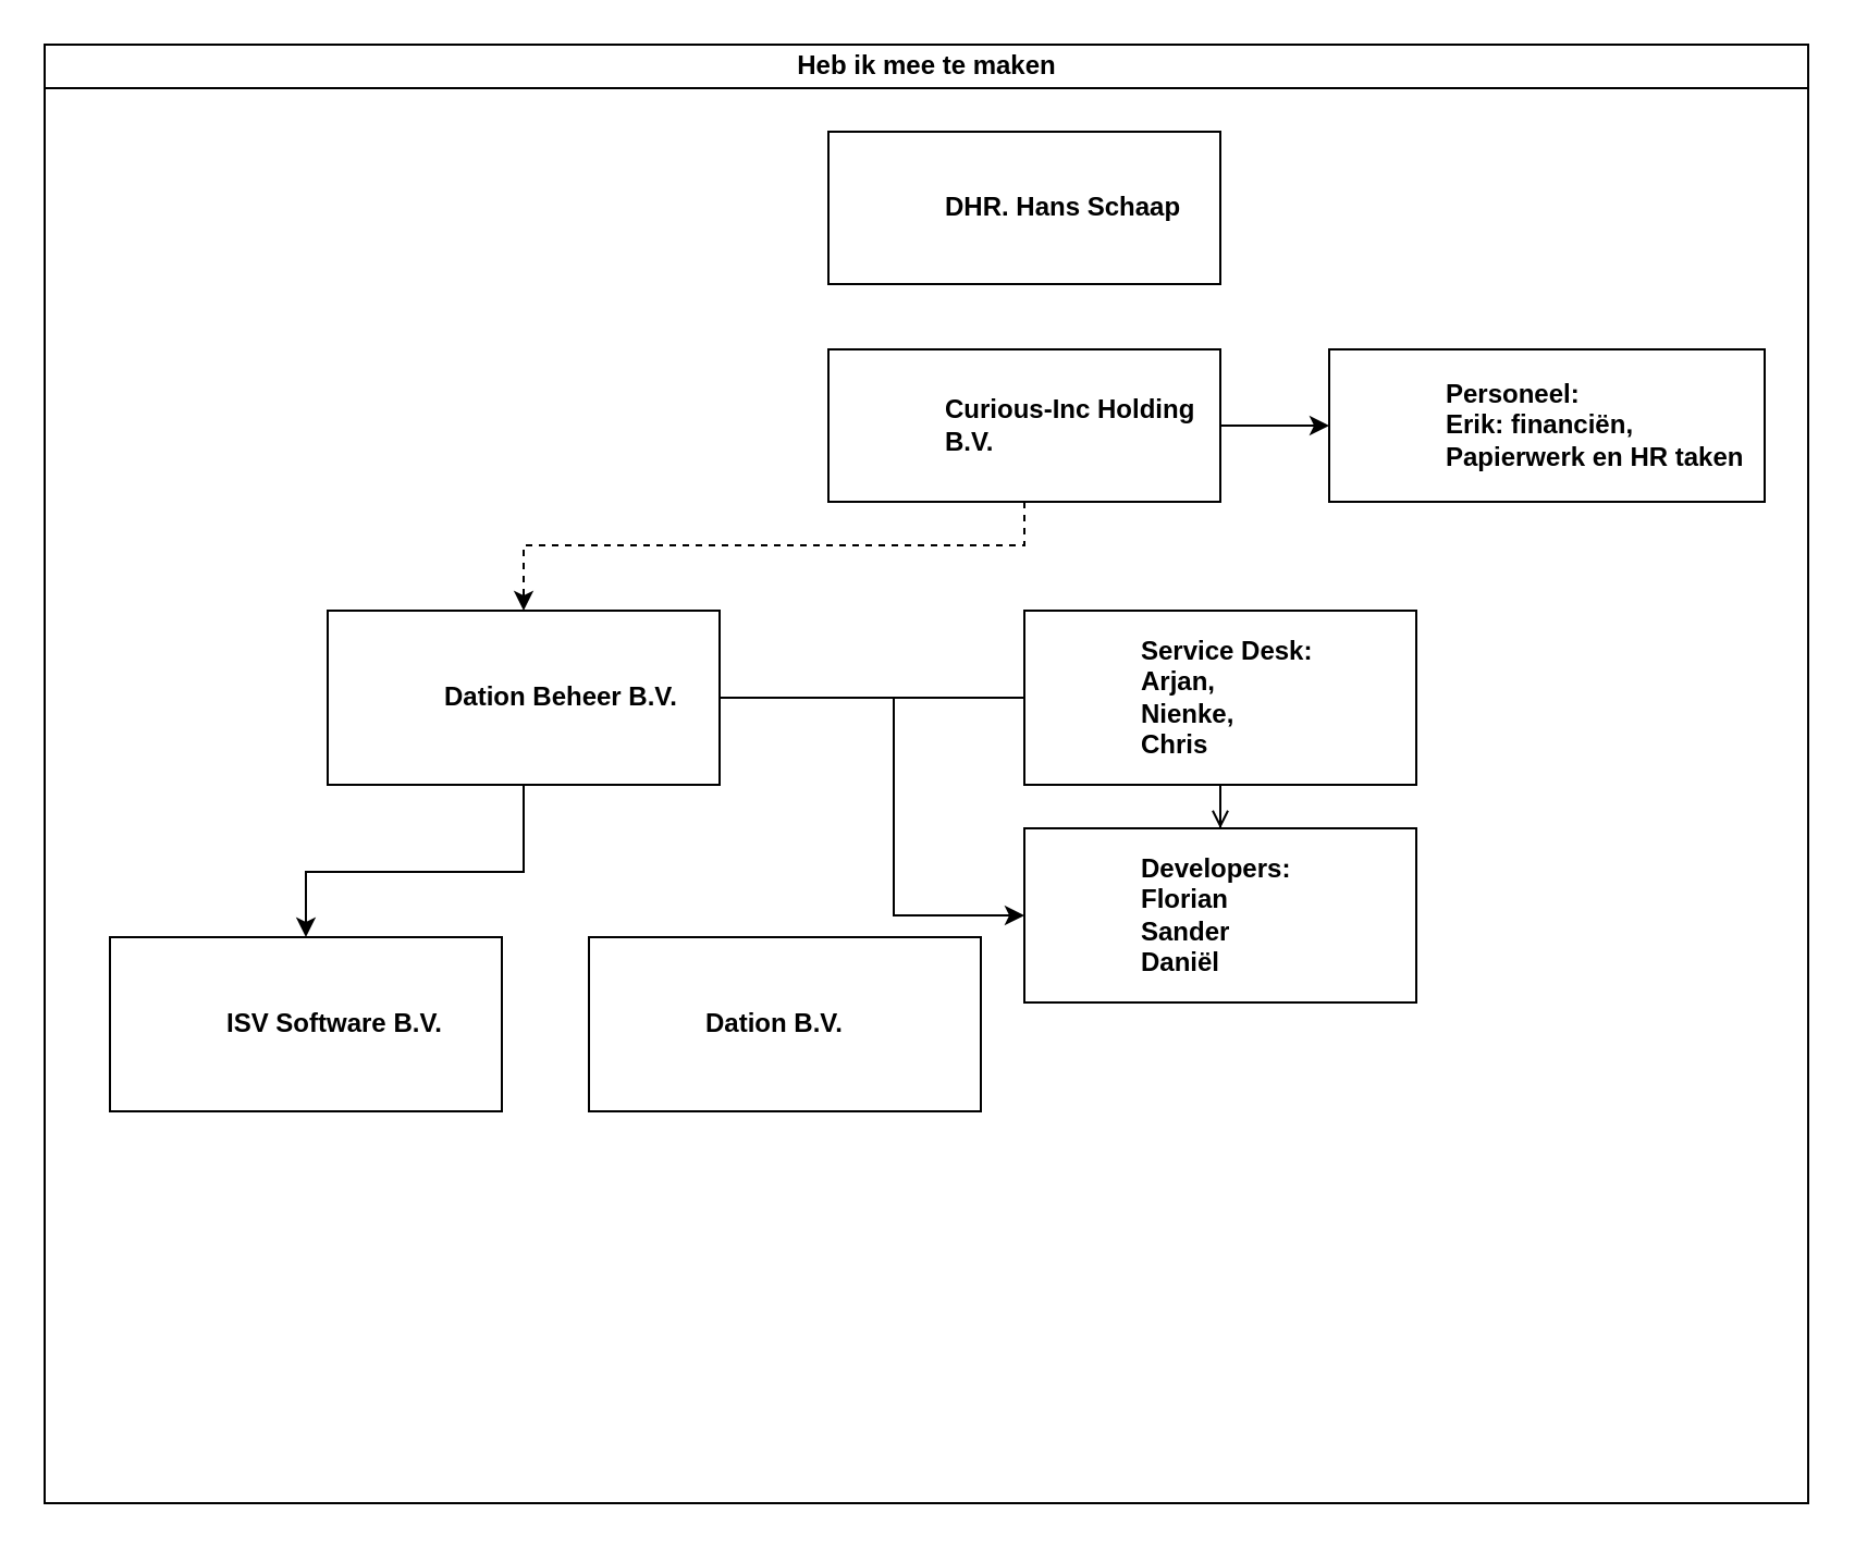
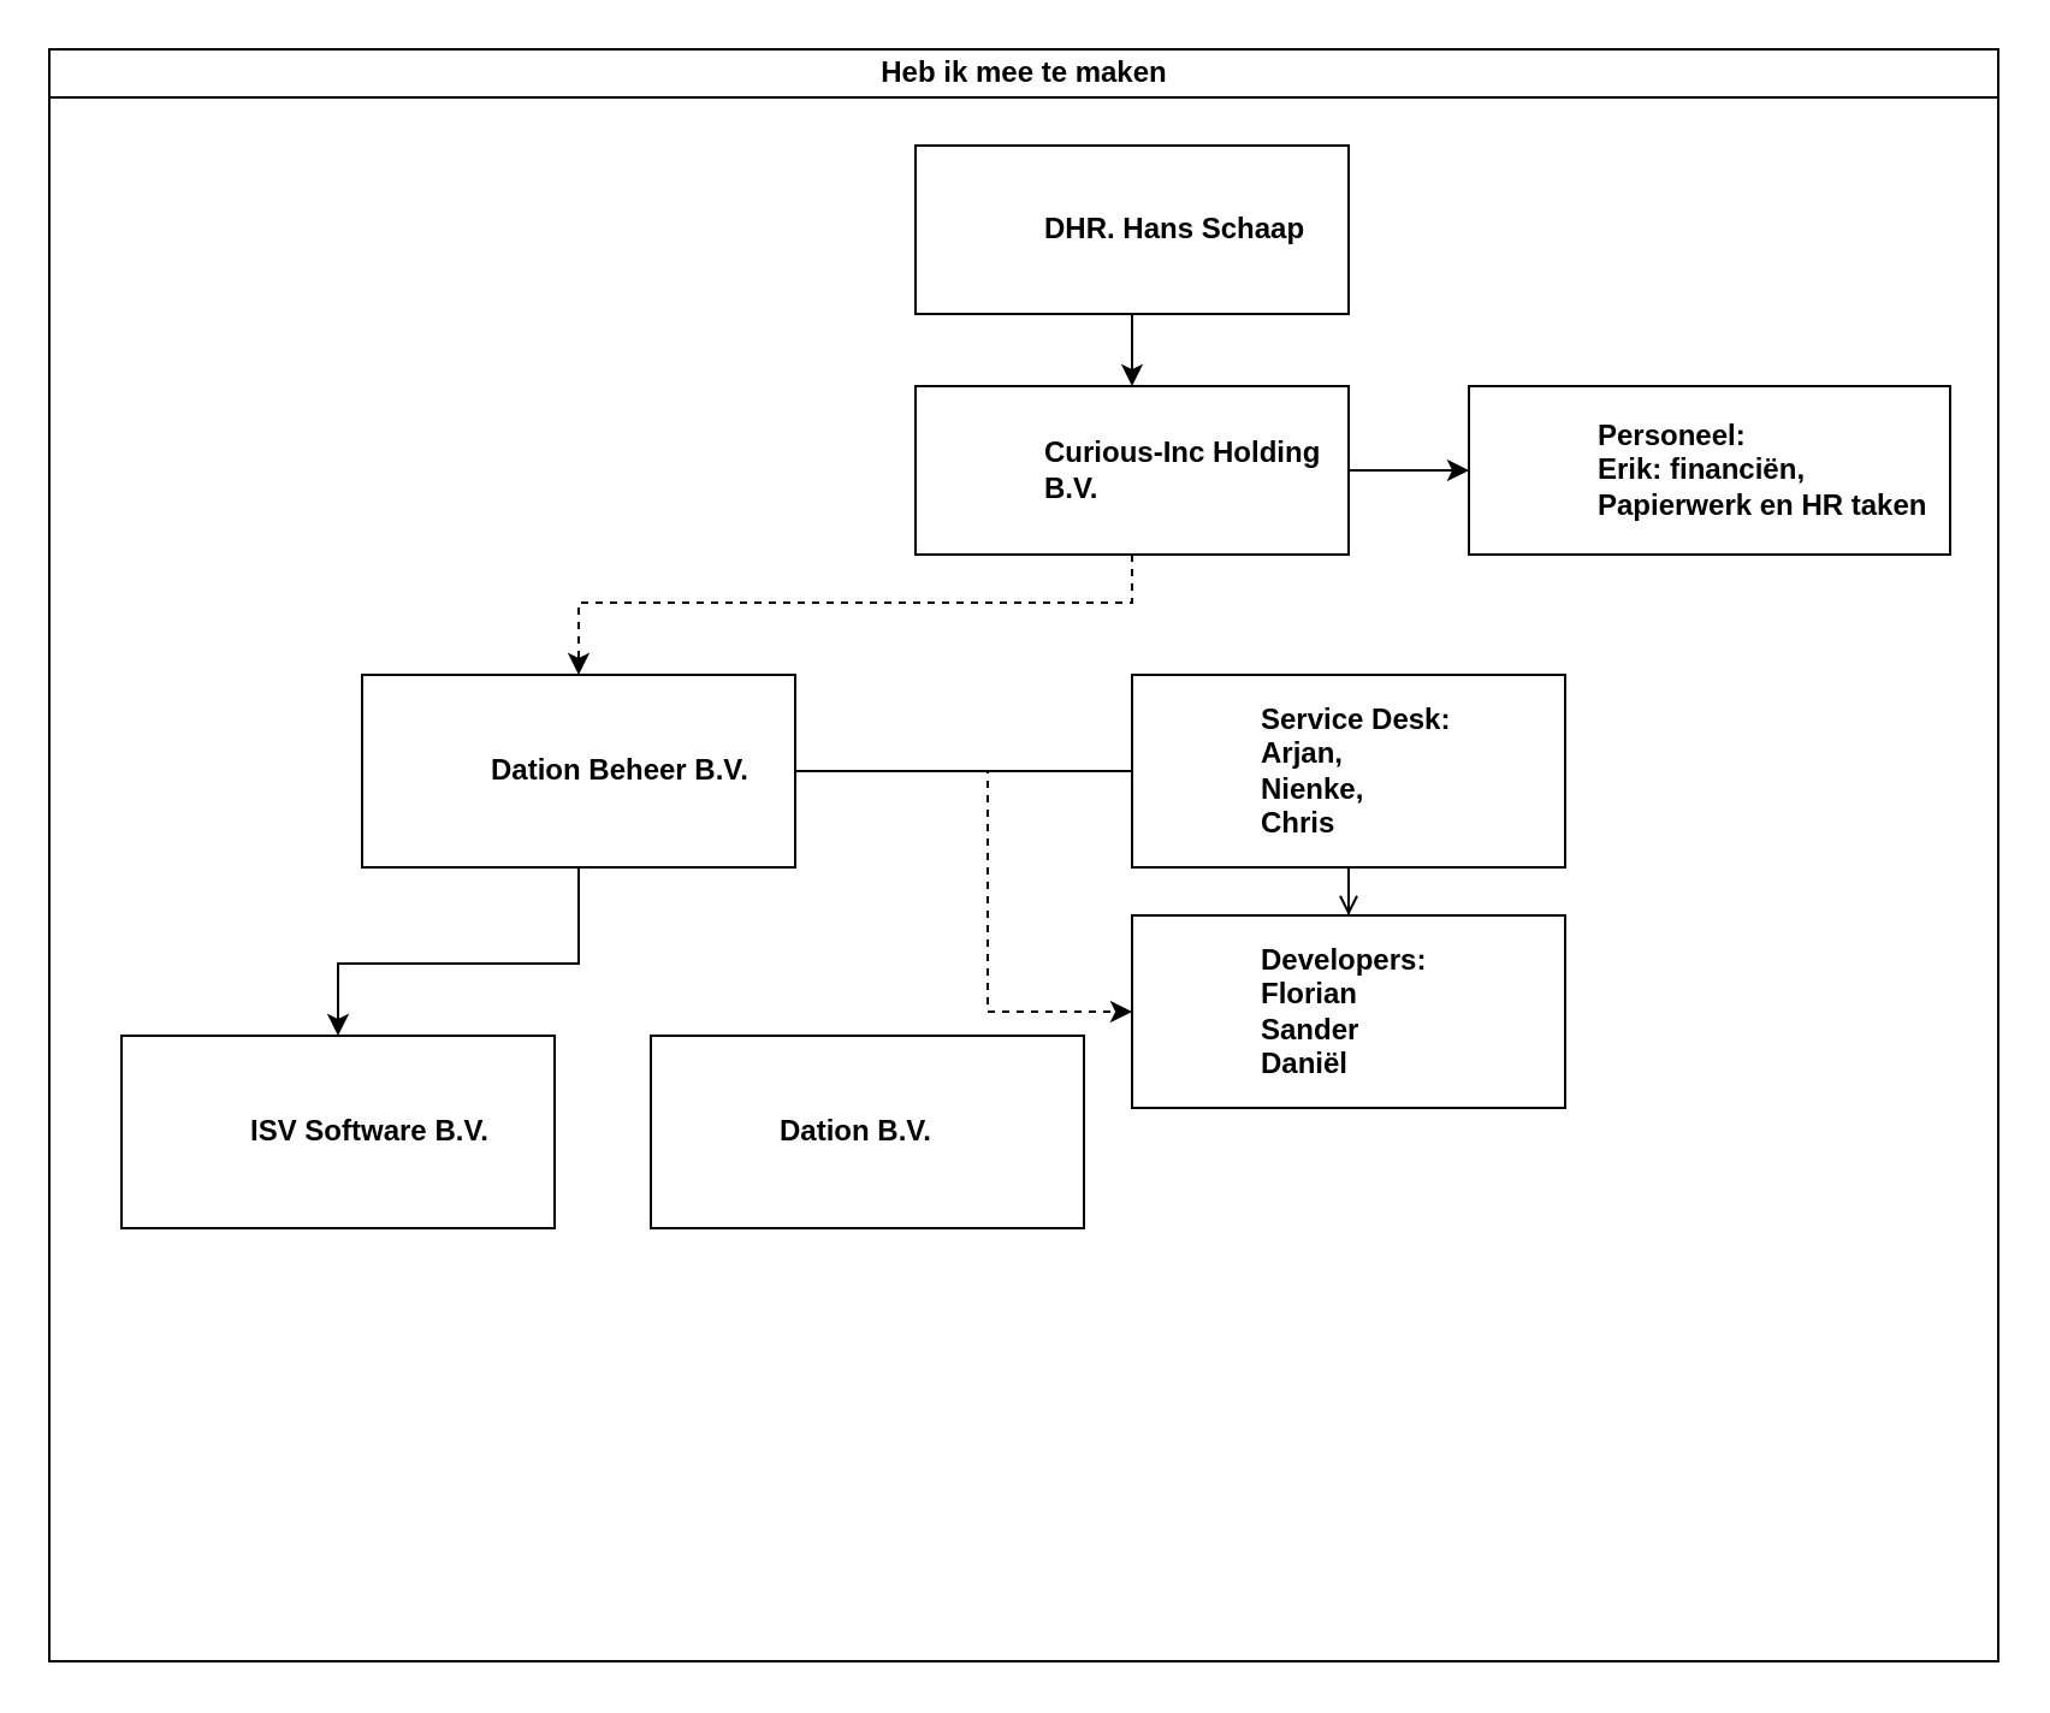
+ <mxCell id="10" value="" style="edgeStyle=orthogonalEdgeStyle;rounded=0;orthogonalLoop=1;jettySize=auto;html=1;" parent="2" source="3" target="11" edge="1"><mxGeometry relative="1" as="geometry" /></mxCell>
- <mxCell id="6" style="edgeStyle=orthogonalEdgeStyle;rounded=0;orthogonalLoop=1;jettySize=auto;html=1;fontFamily=Helvetica;fontSize=12;fontColor=default;startSize=20;entryX=0;entryY=0.5;entryDx=0;entryDy=0;" parent="2" source="7" target="17" edge="1"><mxGeometry relative="1" as="geometry"><mxPoint x="480" y="400" as="targetPoint" /><Array as="points"><mxPoint x="390" y="300" /><mxPoint x="390" y="400" /></Array></mxGeometry></mxCell>
+ <mxCell id="6" style="edgeStyle=orthogonalEdgeStyle;rounded=0;orthogonalLoop=1;jettySize=auto;html=1;fontFamily=Helvetica;fontSize=12;fontColor=default;startSize=20;entryX=0;entryY=0.5;entryDx=0;entryDy=0;dashed=1;" parent="2" source="7" target="17" edge="1"><mxGeometry relative="1" as="geometry"><mxPoint x="480" y="400" as="targetPoint" /><Array as="points"><mxPoint x="390" y="300" /><mxPoint x="390" y="400" /></Array></mxGeometry></mxCell>
